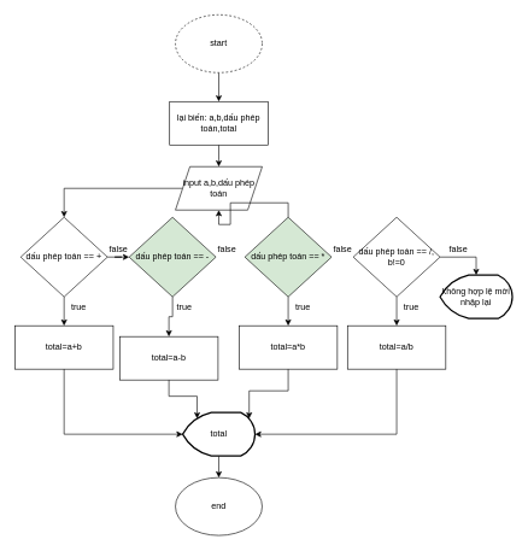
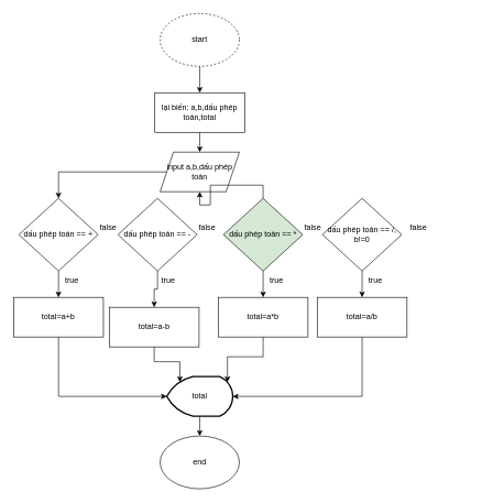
- <mxCell id="9" value="" style="edgeStyle=orthogonalEdgeStyle;rounded=0;orthogonalLoop=1;jettySize=auto;html=1;" edge="1" parent="1" source="11" target="13"><mxGeometry relative="1" as="geometry" /></mxCell>
- <mxCell id="13" value="dấu phép toán == -" style="rhombus;whiteSpace=wrap;html=1;fillColor=#d5e8d4;" vertex="1" parent="1"><mxGeometry x="178" y="300" width="120" height="110" as="geometry" /></mxCell>
+ <mxCell id="13" value="dấu phép toán == -" style="rhombus;whiteSpace=wrap;html=1;" vertex="1" parent="1"><mxGeometry x="178" y="300" width="120" height="110" as="geometry" /></mxCell>
- <mxCell id="32" style="edgeStyle=orthogonalEdgeStyle;rounded=0;orthogonalLoop=1;jettySize=auto;html=1;exitX=1;exitY=0.5;exitDx=0;exitDy=0;entryX=0.5;entryY=0;entryDx=0;entryDy=0;entryPerimeter=0;" edge="1" parent="1" source="18" target="31"><mxGeometry relative="1" as="geometry" /></mxCell>
- <mxCell id="31" value="không hợp lệ mời nhập lại" style="strokeWidth=2;html=1;shape=mxgraph.flowchart.display;whiteSpace=wrap;" vertex="1" parent="1"><mxGeometry x="608" y="380" width="100" height="60" as="geometry" /></mxCell>
